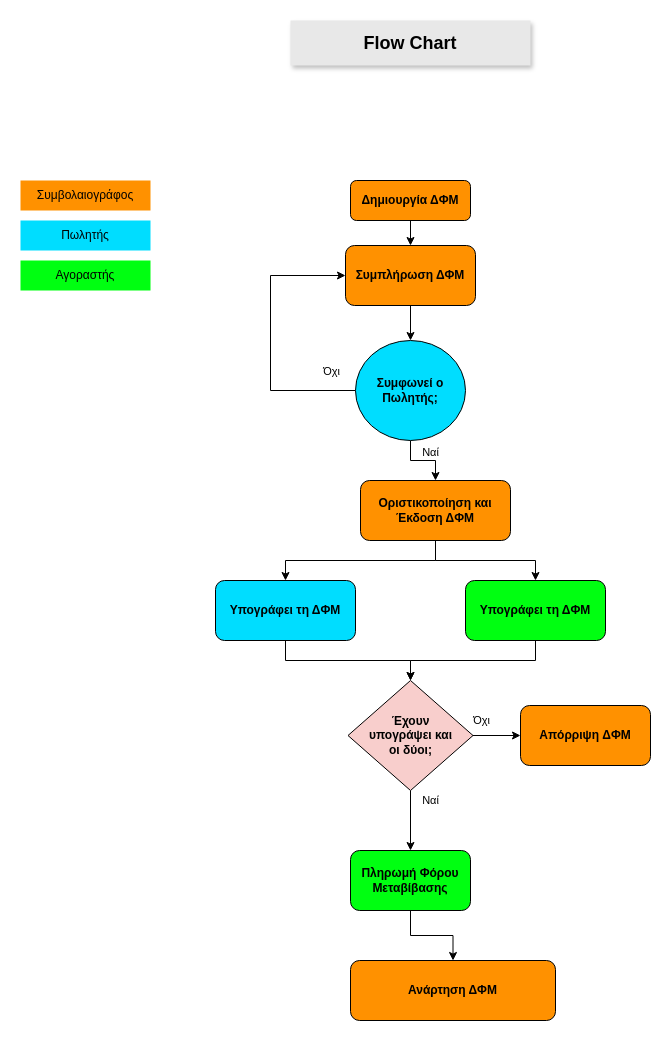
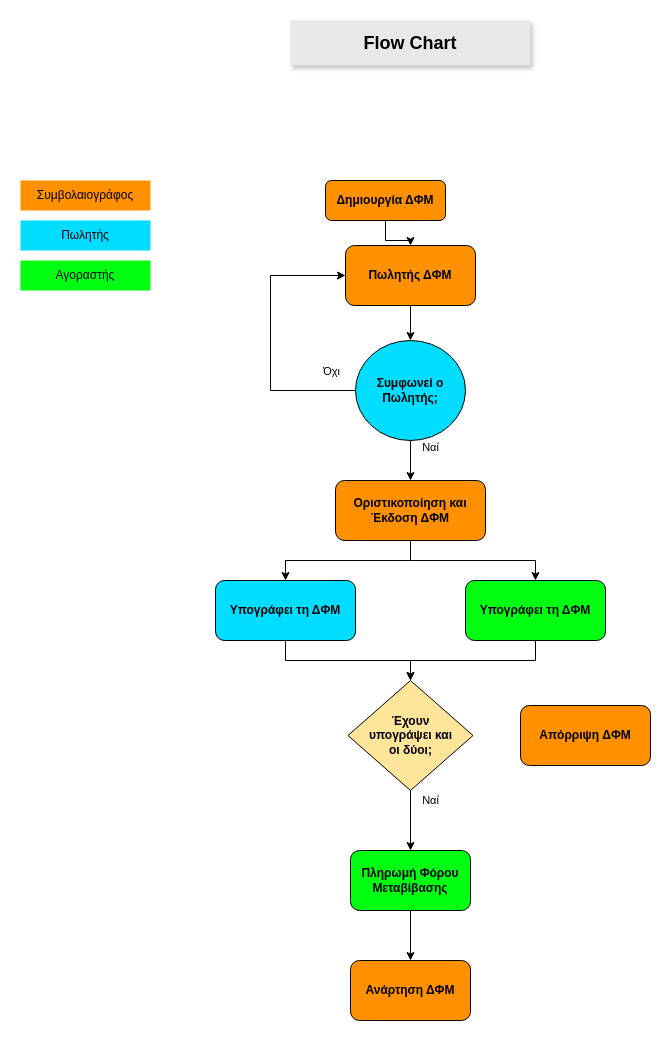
- <mxCell id="4" value="Δημιουργία ΔΦΜ" style="rounded=1;whiteSpace=wrap;html=1;fontSize=12;glass=0;strokeWidth=1;shadow=0;fillColor=#FF9100;fontStyle=1" parent="1" vertex="1"><mxGeometry x="350" y="180" width="120" height="40" as="geometry" /></mxCell>
+ <mxCell id="4" value="Δημιουργία ΔΦΜ" style="rounded=1;whiteSpace=wrap;html=1;fontSize=12;glass=0;strokeWidth=1;shadow=0;fillColor=#FF9100;fontStyle=1" parent="1" vertex="1"><mxGeometry x="325" y="180" width="120" height="40" as="geometry" /></mxCell>
- <mxCell id="20" value="Συμπλήρωση ΔΦΜ" style="rounded=1;whiteSpace=wrap;html=1;fillColor=#FF9100;fontStyle=1" parent="1" vertex="1"><mxGeometry x="345" y="245" width="130" height="60" as="geometry" /></mxCell>
+ <mxCell id="20" value="Πωλητής ΔΦΜ" style="rounded=1;whiteSpace=wrap;html=1;fillColor=#FF9100;fontStyle=1" parent="1" vertex="1"><mxGeometry x="345" y="245" width="130" height="60" as="geometry" /></mxCell>
- <mxCell id="7" value="Οριστικοποίηση και Έκδοση ΔΦΜ" style="rounded=1;whiteSpace=wrap;html=1;fillColor=#FF9100;fontStyle=1" parent="1" vertex="1"><mxGeometry x="360" y="480" width="150" height="60" as="geometry" /></mxCell>
+ <mxCell id="7" value="Οριστικοποίηση και Έκδοση ΔΦΜ" style="rounded=1;whiteSpace=wrap;html=1;fillColor=#FF9100;fontStyle=1" parent="1" vertex="1"><mxGeometry x="335" y="480" width="150" height="60" as="geometry" /></mxCell>
- <mxCell id="19" value="Έχουν&lt;br&gt;υπογράψει και&lt;br&gt;οι δύοι;" style="rhombus;whiteSpace=wrap;html=1;fillColor=#f8cecc;fontStyle=1;" parent="1" vertex="1"><mxGeometry x="347.5" y="680" width="125" height="110" as="geometry" /></mxCell>
+ <mxCell id="19" value="Έχουν&lt;br&gt;υπογράψει και&lt;br&gt;οι δύοι;" style="rhombus;whiteSpace=wrap;html=1;fillColor=#FFE599;fontStyle=1" parent="1" vertex="1"><mxGeometry x="347.5" y="680" width="125" height="110" as="geometry" /></mxCell>
- <mxCell id="18" value="Όχι" style="edgeStyle=orthogonalEdgeStyle;rounded=0;orthogonalLoop=1;jettySize=auto;html=1;" parent="1" source="19" target="25" edge="1"><mxGeometry x="-0.684" y="15" relative="1" as="geometry"><mxPoint as="offset" /></mxGeometry></mxCell>
- <mxCell id="26" value="Ανάρτηση ΔΦΜ" style="rounded=1;whiteSpace=wrap;html=1;fillColor=#FF9100;fontStyle=1" parent="1" vertex="1"><mxGeometry x="350" y="960" width="205" height="60" as="geometry" /></mxCell>
+ <mxCell id="26" value="Ανάρτηση ΔΦΜ" style="rounded=1;whiteSpace=wrap;html=1;fillColor=#FF9100;fontStyle=1" parent="1" vertex="1"><mxGeometry x="350" y="960" width="120" height="60" as="geometry" /></mxCell>
